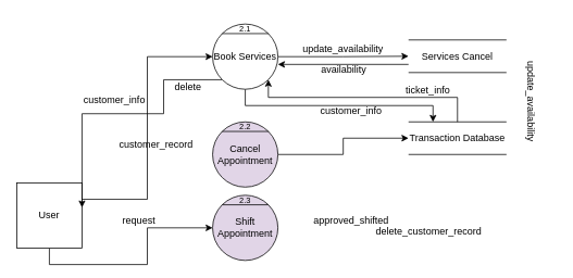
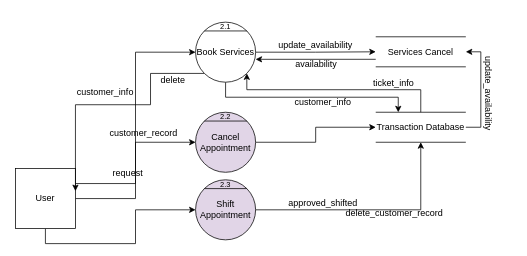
+ <mxCell id="23" style="edgeStyle=orthogonalEdgeStyle;rounded=0;orthogonalLoop=1;jettySize=auto;html=1;exitX=1;exitY=0.5;exitDx=0;exitDy=0;entryX=1;entryY=0.5;entryDx=0;entryDy=0;" edge="1" parent="1" source="24" target="19"><mxGeometry relative="1" as="geometry" /></mxCell>
+ <mxCell id="4" style="edgeStyle=orthogonalEdgeStyle;rounded=0;orthogonalLoop=1;jettySize=auto;html=1;exitX=1;exitY=0.5;exitDx=0;exitDy=0;entryX=0;entryY=0.5;entryDx=0;entryDy=0;" edge="1" parent="1" source="5" target="12"><mxGeometry relative="1" as="geometry" /></mxCell>
- <mxCell id="32" value="request" style="text;html=1;strokeColor=none;fillColor=none;align=center;verticalAlign=middle;whiteSpace=wrap;rounded=0;" vertex="1" parent="1"><mxGeometry x="140" y="256" width="60" height="30" as="geometry" /></mxCell>
+ <mxCell id="32" value="request" style="text;html=1;strokeColor=none;fillColor=none;align=center;verticalAlign=middle;whiteSpace=wrap;rounded=0;" vertex="1" parent="1"><mxGeometry x="140" y="216" width="60" height="30" as="geometry" /></mxCell>
+ <mxCell id="28" style="edgeStyle=orthogonalEdgeStyle;rounded=0;orthogonalLoop=1;jettySize=auto;html=1;exitX=1;exitY=0.5;exitDx=0;exitDy=0;entryX=0.5;entryY=1;entryDx=0;entryDy=0;" edge="1" parent="1" source="29" target="24"><mxGeometry relative="1" as="geometry" /></mxCell>
